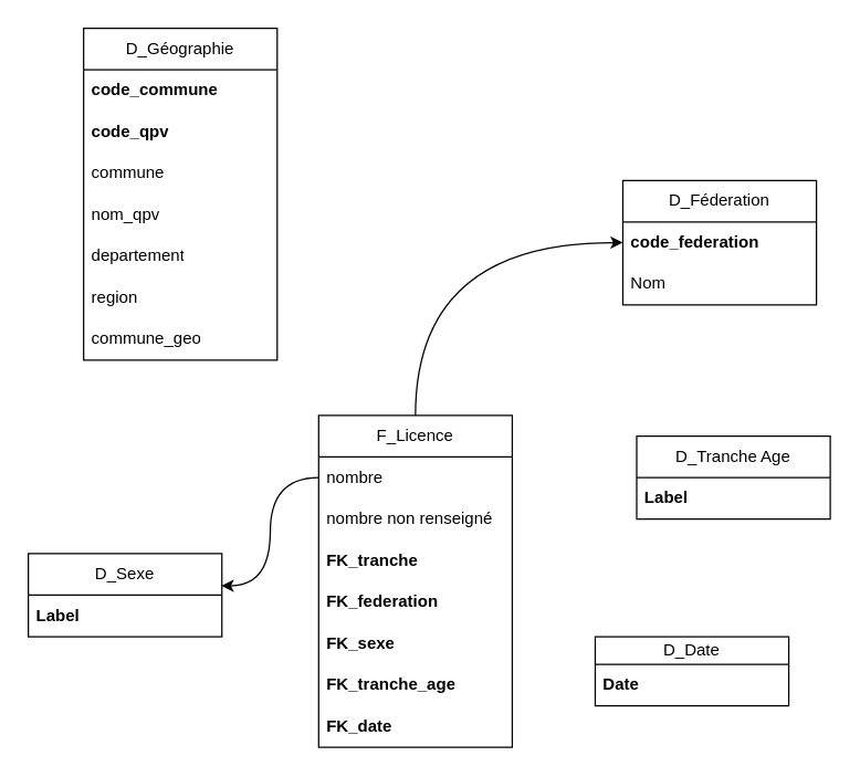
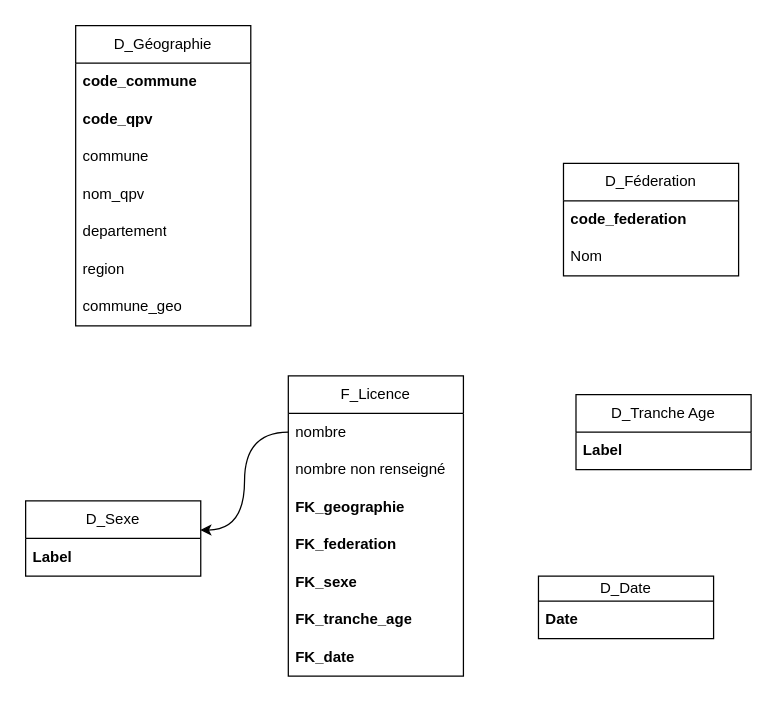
- <mxCell id="15" style="edgeStyle=orthogonalEdgeStyle;rounded=0;orthogonalLoop=1;jettySize=auto;html=1;curved=1;" edge="1" parent="1" source="16" target="11"><mxGeometry relative="1" as="geometry" /></mxCell>
- <mxCell id="19" value="FK_tranche" style="text;strokeColor=none;fillColor=none;align=left;verticalAlign=middle;spacingLeft=4;spacingRight=4;overflow=hidden;points=[[0,0.5],[1,0.5]];portConstraint=eastwest;rotatable=0;whiteSpace=wrap;html=1;fontStyle=1" vertex="1" parent="16"><mxGeometry y="90" width="140" height="30" as="geometry" /></mxCell>
+ <mxCell id="19" value="FK_geographie" style="text;strokeColor=none;fillColor=none;align=left;verticalAlign=middle;spacingLeft=4;spacingRight=4;overflow=hidden;points=[[0,0.5],[1,0.5]];portConstraint=eastwest;rotatable=0;whiteSpace=wrap;html=1;fontStyle=1" vertex="1" parent="16"><mxGeometry y="90" width="140" height="30" as="geometry" /></mxCell>
